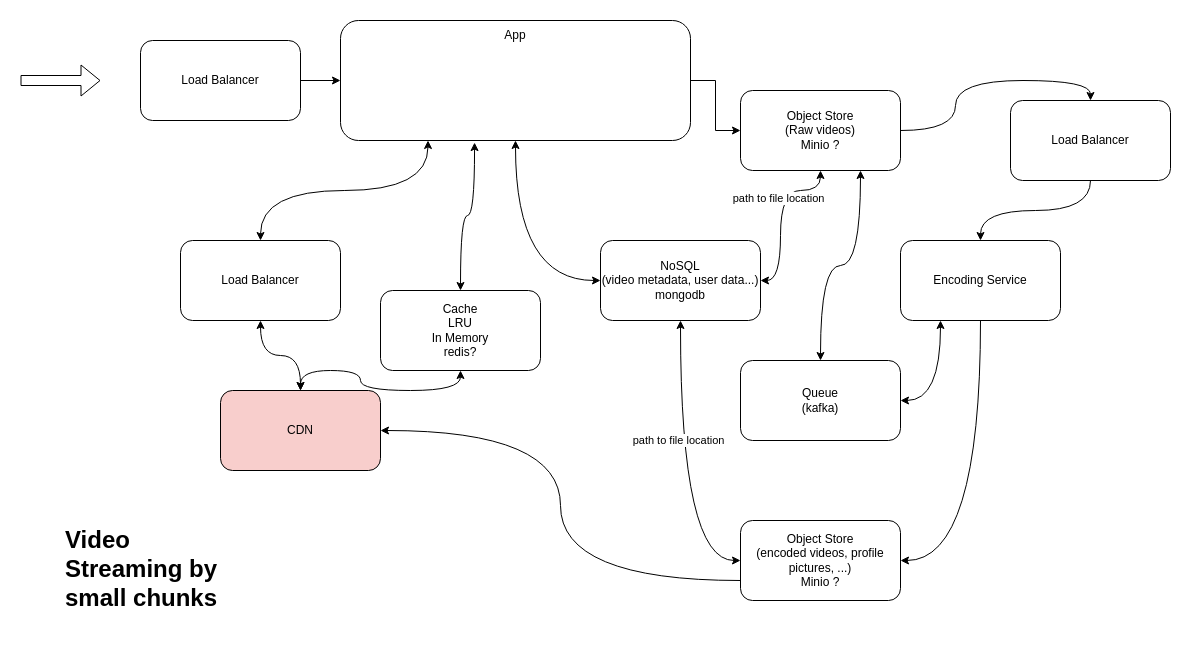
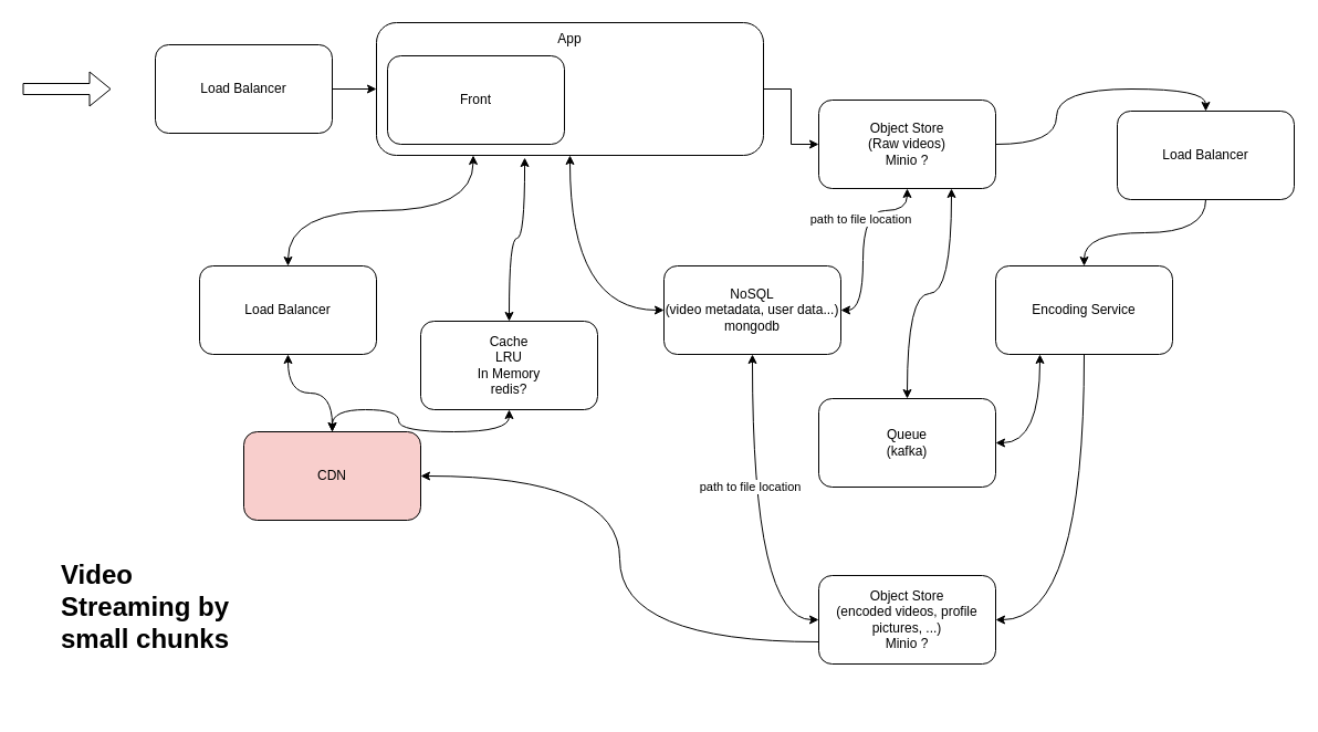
+ <mxCell id="14" value="Front" style="rounded=1;whiteSpace=wrap;html=1;fontFamily=Helvetica;" parent="12" vertex="1"><mxGeometry x="10" y="30" width="160" height="80" as="geometry" /></mxCell>
- <mxCell id="34" value="&lt;h1&gt;Video Streaming by small chunks&lt;/h1&gt;" style="text;html=1;strokeColor=none;fillColor=none;spacing=5;spacingTop=-20;whiteSpace=wrap;overflow=hidden;rounded=0;" parent="1" vertex="1"><mxGeometry x="60" y="520" width="190" height="120" as="geometry" /></mxCell>
+ <mxCell id="34" value="&lt;h1&gt;Video Streaming by small chunks&lt;/h1&gt;" style="text;html=1;strokeColor=none;fillColor=none;spacing=5;spacingTop=-20;whiteSpace=wrap;overflow=hidden;rounded=0;" parent="1" vertex="1"><mxGeometry x="50" y="500" width="190" height="120" as="geometry" /></mxCell>
